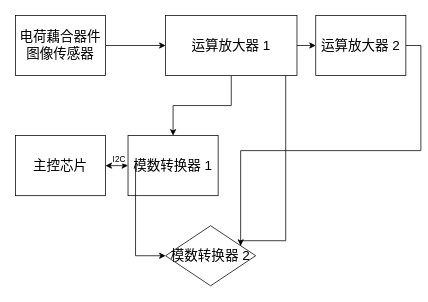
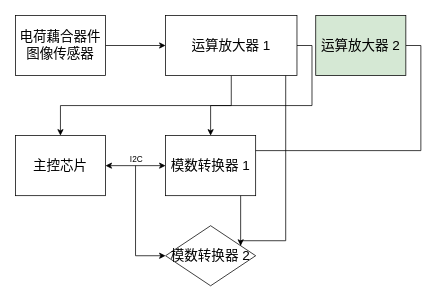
- <mxCell id="4" style="edgeStyle=orthogonalEdgeStyle;rounded=0;orthogonalLoop=1;jettySize=auto;html=1;exitX=1;exitY=0.5;exitDx=0;exitDy=0;entryX=0;entryY=0.5;entryDx=0;entryDy=0;" edge="1" parent="1" source="7" target="9"><mxGeometry relative="1" as="geometry" /></mxCell>
+ <mxCell id="4" style="edgeStyle=orthogonalEdgeStyle;rounded=0;orthogonalLoop=1;jettySize=auto;html=1;exitX=1;exitY=0.5;exitDx=0;exitDy=0;" edge="1" parent="1" source="7" target="14"><mxGeometry relative="1" as="geometry" /></mxCell>
- <mxCell id="9" value="&lt;font style=&quot;font-size: 18px;&quot;&gt;运算放大器 2&lt;/font&gt;" style="rounded=0;whiteSpace=wrap;html=1;" vertex="1" parent="1"><mxGeometry x="420" y="20" width="120" height="80" as="geometry" /></mxCell>
+ <mxCell id="9" value="&lt;font style=&quot;font-size: 18px;&quot;&gt;运算放大器 2&lt;/font&gt;" style="rounded=0;whiteSpace=wrap;html=1;fillColor=#d5e8d4;" vertex="1" parent="1"><mxGeometry x="420" y="20" width="120" height="80" as="geometry" /></mxCell>
- <mxCell id="10" value="&lt;font style=&quot;font-size: 18px;&quot;&gt;模数转换器 1&lt;/font&gt;" style="rounded=0;whiteSpace=wrap;html=1;" vertex="1" parent="1"><mxGeometry x="170" y="180" width="120" height="80" as="geometry" /></mxCell>
+ <mxCell id="10" value="&lt;font style=&quot;font-size: 18px;&quot;&gt;模数转换器 1&lt;/font&gt;" style="rounded=0;whiteSpace=wrap;html=1;" vertex="1" parent="1"><mxGeometry x="220" y="180" width="120" height="80" as="geometry" /></mxCell>
